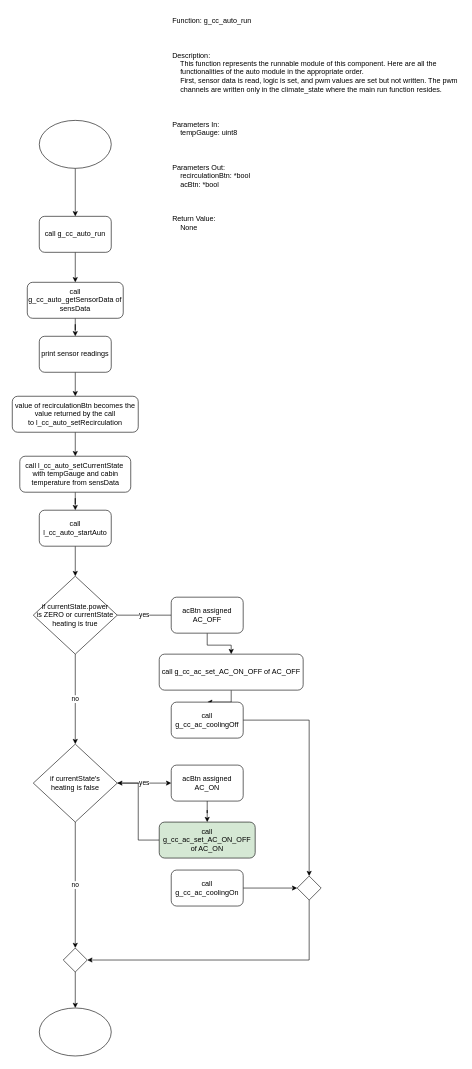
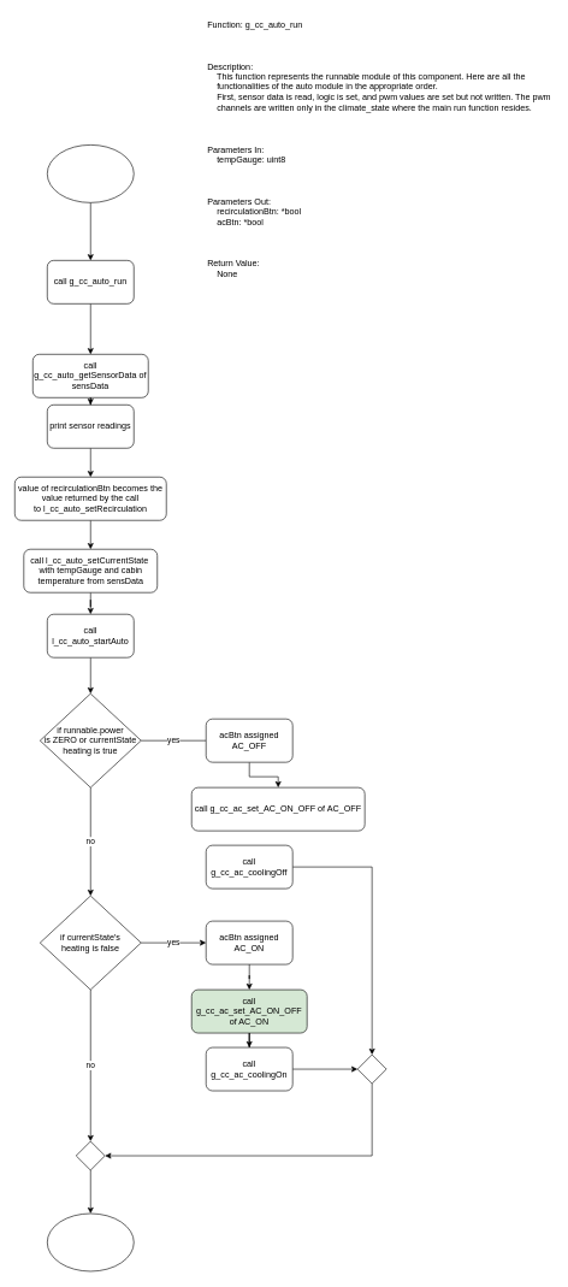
- <mxCell id="8" value="call g_cc_auto_getSensorData of sensData" style="rounded=1;whiteSpace=wrap;html=1;" vertex="1" parent="1"><mxGeometry x="45" y="470" width="160" height="60" as="geometry" /></mxCell>
+ <mxCell id="8" value="call g_cc_auto_getSensorData of sensData" style="rounded=1;whiteSpace=wrap;html=1;" vertex="1" parent="1"><mxGeometry x="45" y="490" width="160" height="60" as="geometry" /></mxCell>
- <mxCell id="19" value="if currentState.power &lt;br&gt;is ZERO or currentState heating is true" style="rhombus;whiteSpace=wrap;html=1;" vertex="1" parent="1"><mxGeometry x="55" y="960" width="140" height="130" as="geometry" /></mxCell>
+ <mxCell id="19" value="if runnable.power &lt;br&gt;is ZERO or currentState heating is true" style="rhombus;whiteSpace=wrap;html=1;" vertex="1" parent="1"><mxGeometry x="55" y="960" width="140" height="130" as="geometry" /></mxCell>
- <mxCell id="22" style="edgeStyle=orthogonalEdgeStyle;rounded=0;orthogonalLoop=1;jettySize=auto;html=1;" edge="1" parent="1" source="23" target="25"><mxGeometry relative="1" as="geometry"><mxPoint x="345" y="1200" as="targetPoint" /></mxGeometry></mxCell>
- <mxCell id="31" style="edgeStyle=orthogonalEdgeStyle;rounded=0;orthogonalLoop=1;jettySize=auto;html=1;" edge="1" parent="1" source="32" target="28"><mxGeometry relative="1" as="geometry"><mxPoint x="345" y="1480" as="targetPoint" /></mxGeometry></mxCell>
+ <mxCell id="31" style="edgeStyle=orthogonalEdgeStyle;rounded=0;orthogonalLoop=1;jettySize=auto;html=1;" edge="1" parent="1" source="32" target="34"><mxGeometry relative="1" as="geometry"><mxPoint x="345" y="1480" as="targetPoint" /></mxGeometry></mxCell>
